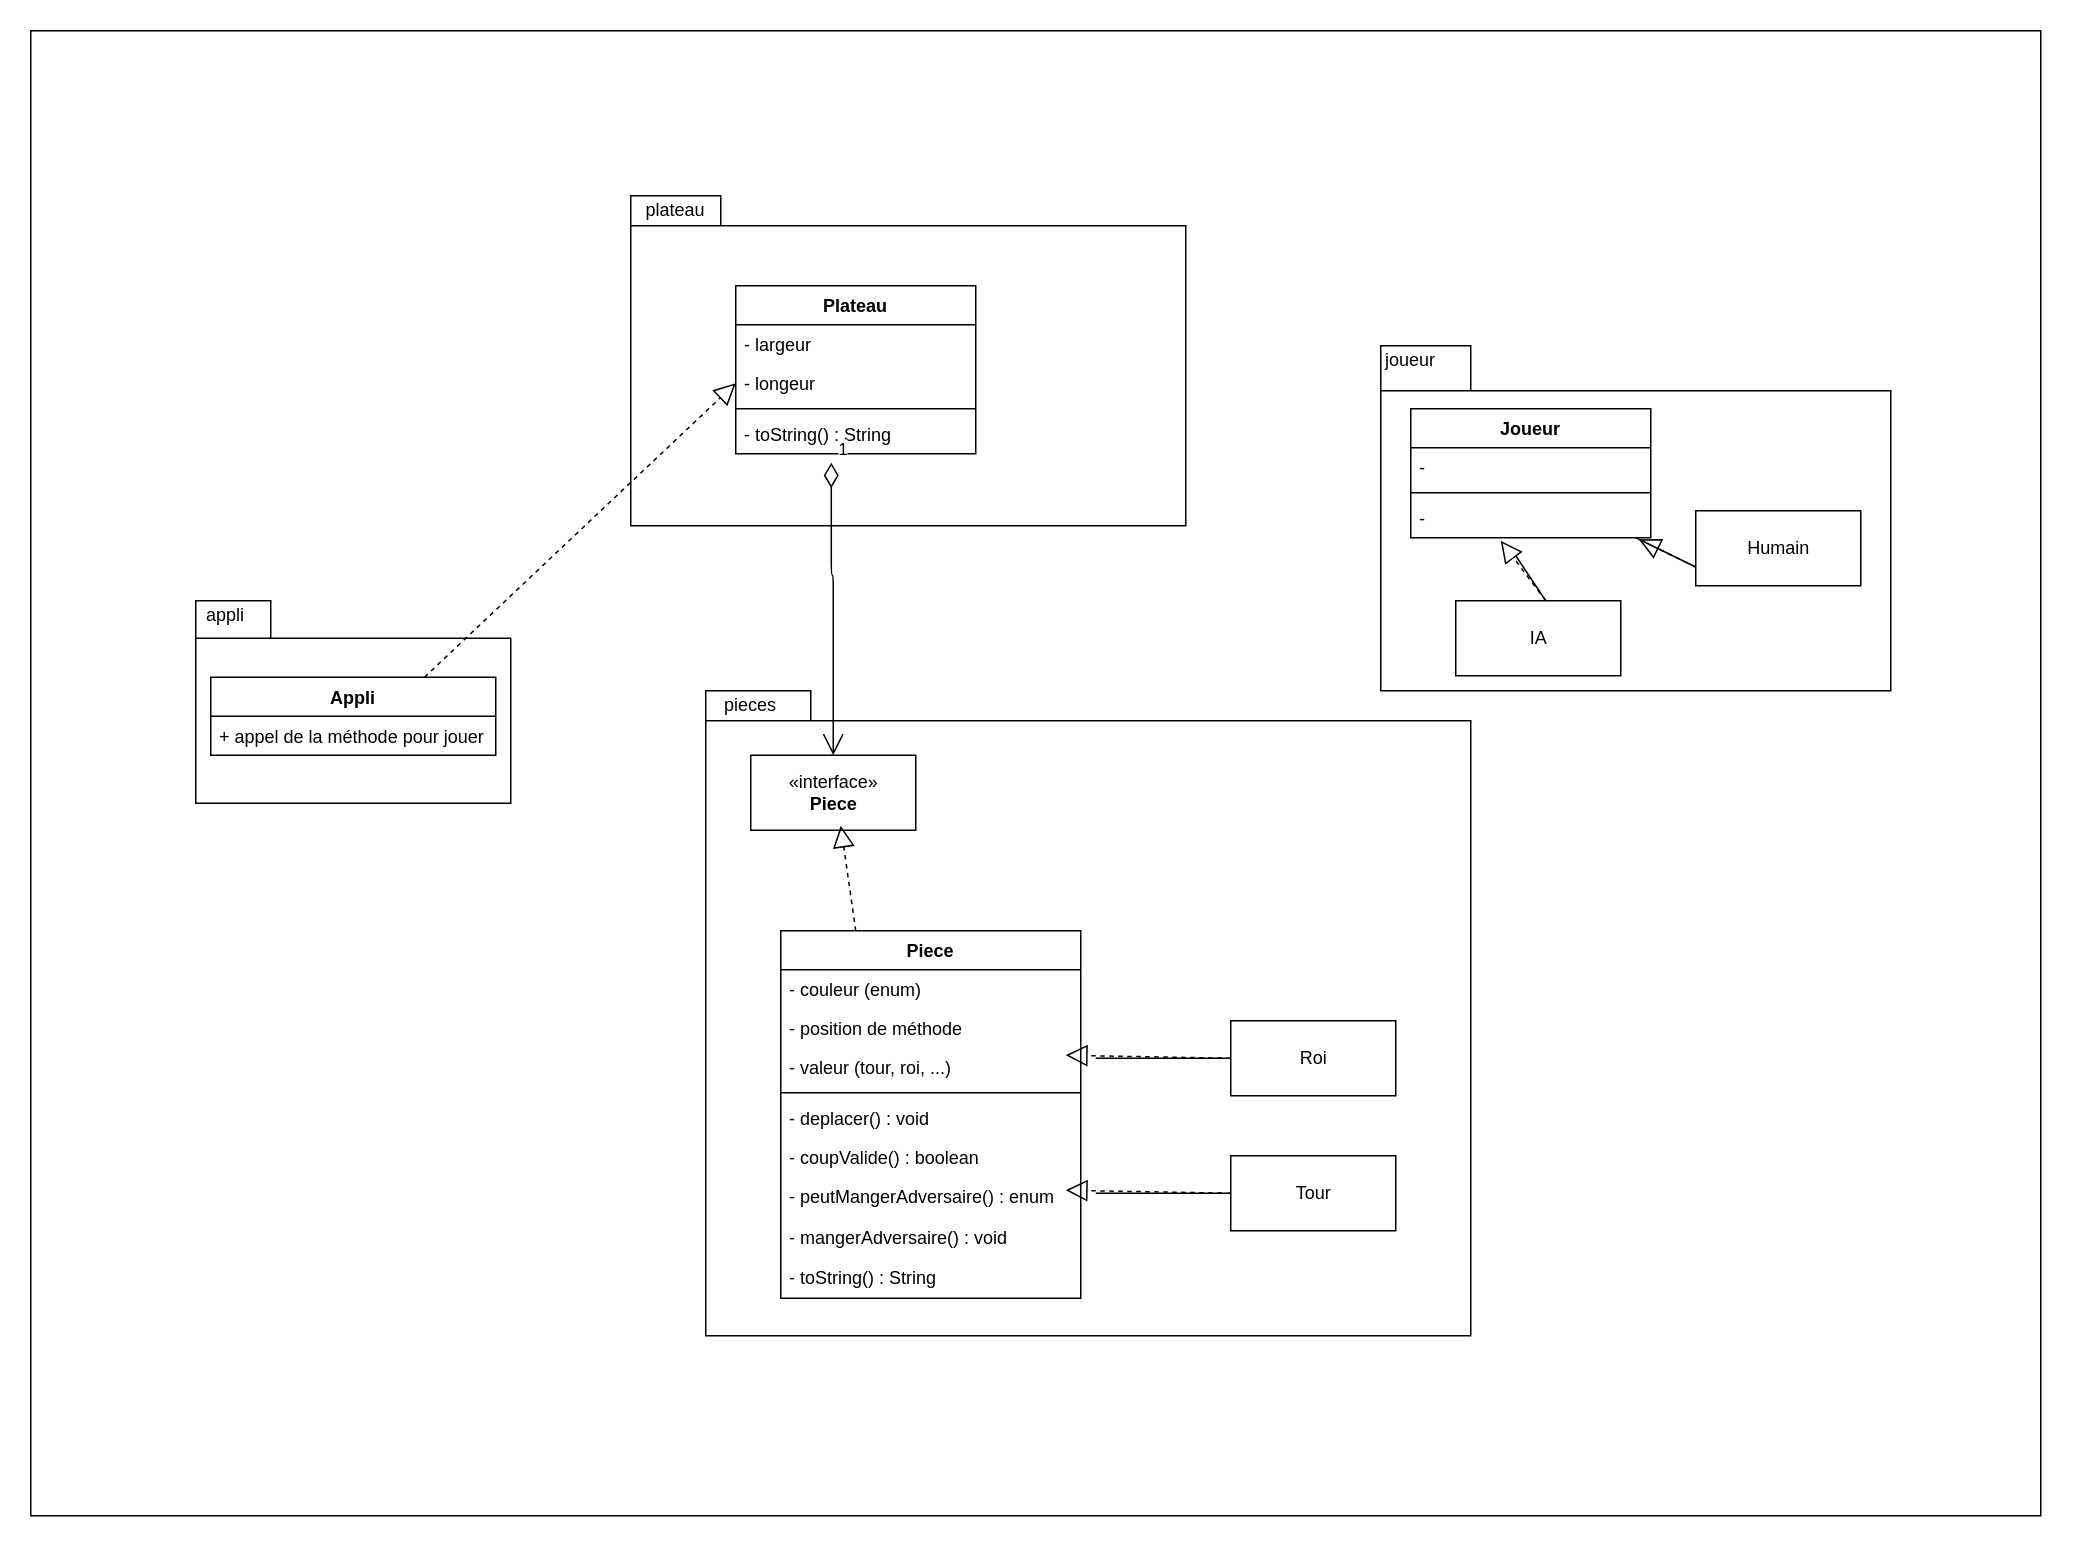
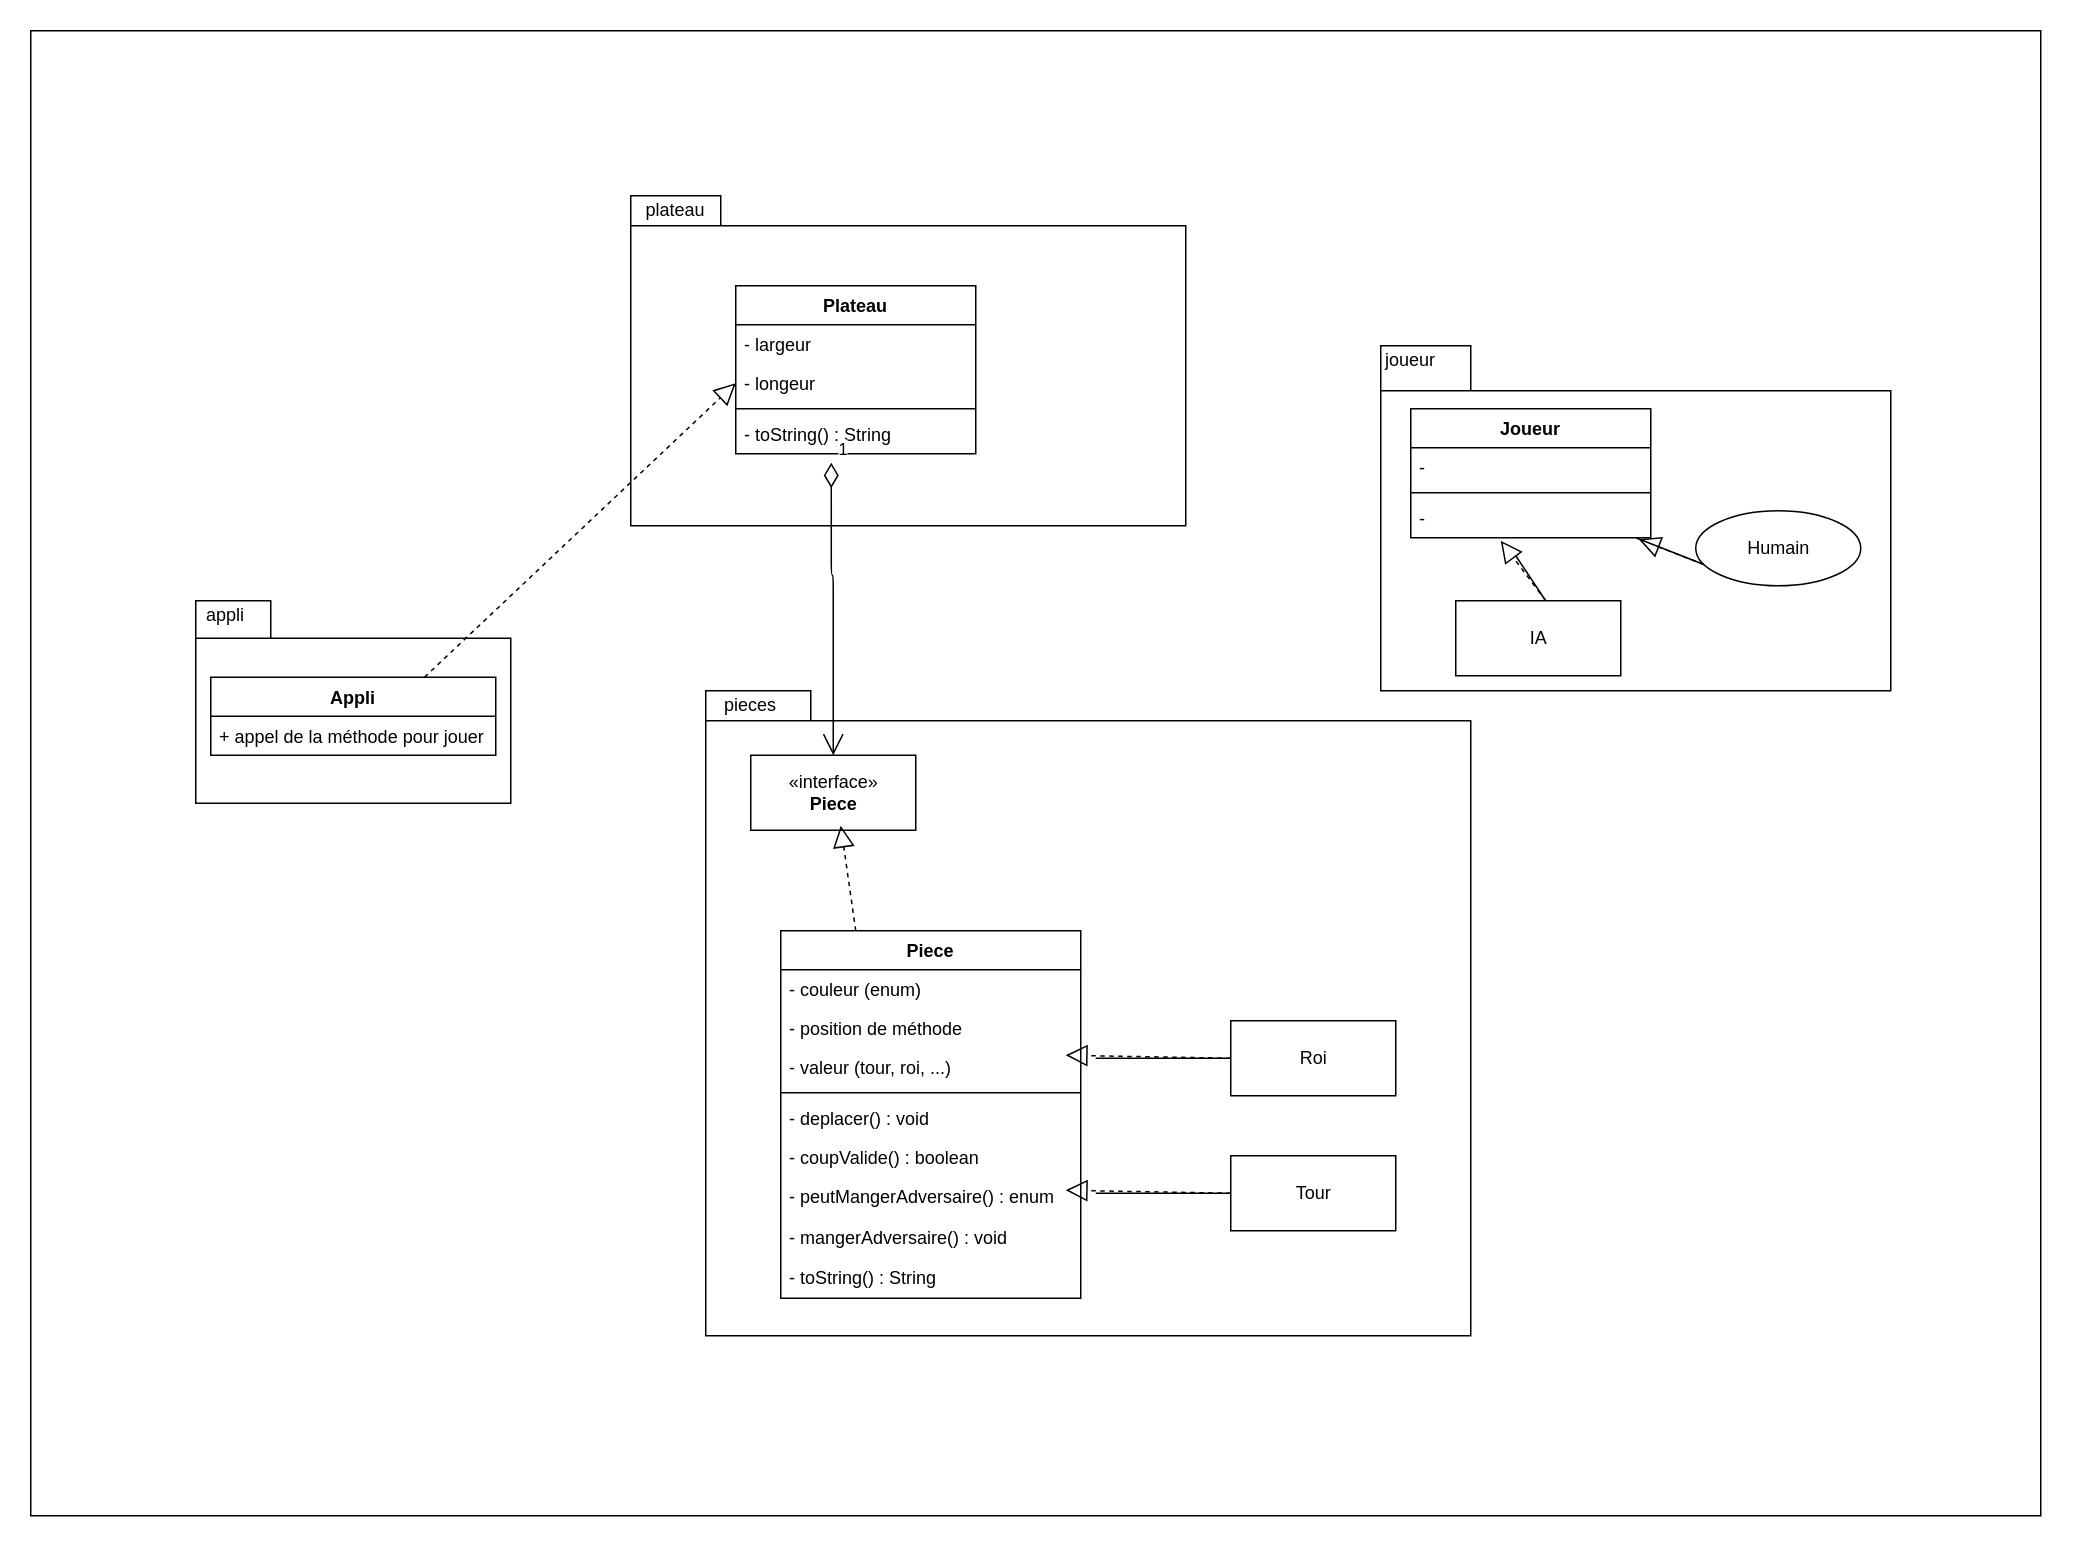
- <mxCell id="42" value="Humain" style="html=1;" parent="1" vertex="1"><mxGeometry x="1130" y="340" width="110" height="50" as="geometry" /></mxCell>
+ <mxCell id="42" value="Humain" style="ellipse;html=1;" parent="1" vertex="1"><mxGeometry x="1130" y="340" width="110" height="50" as="geometry" /></mxCell>
